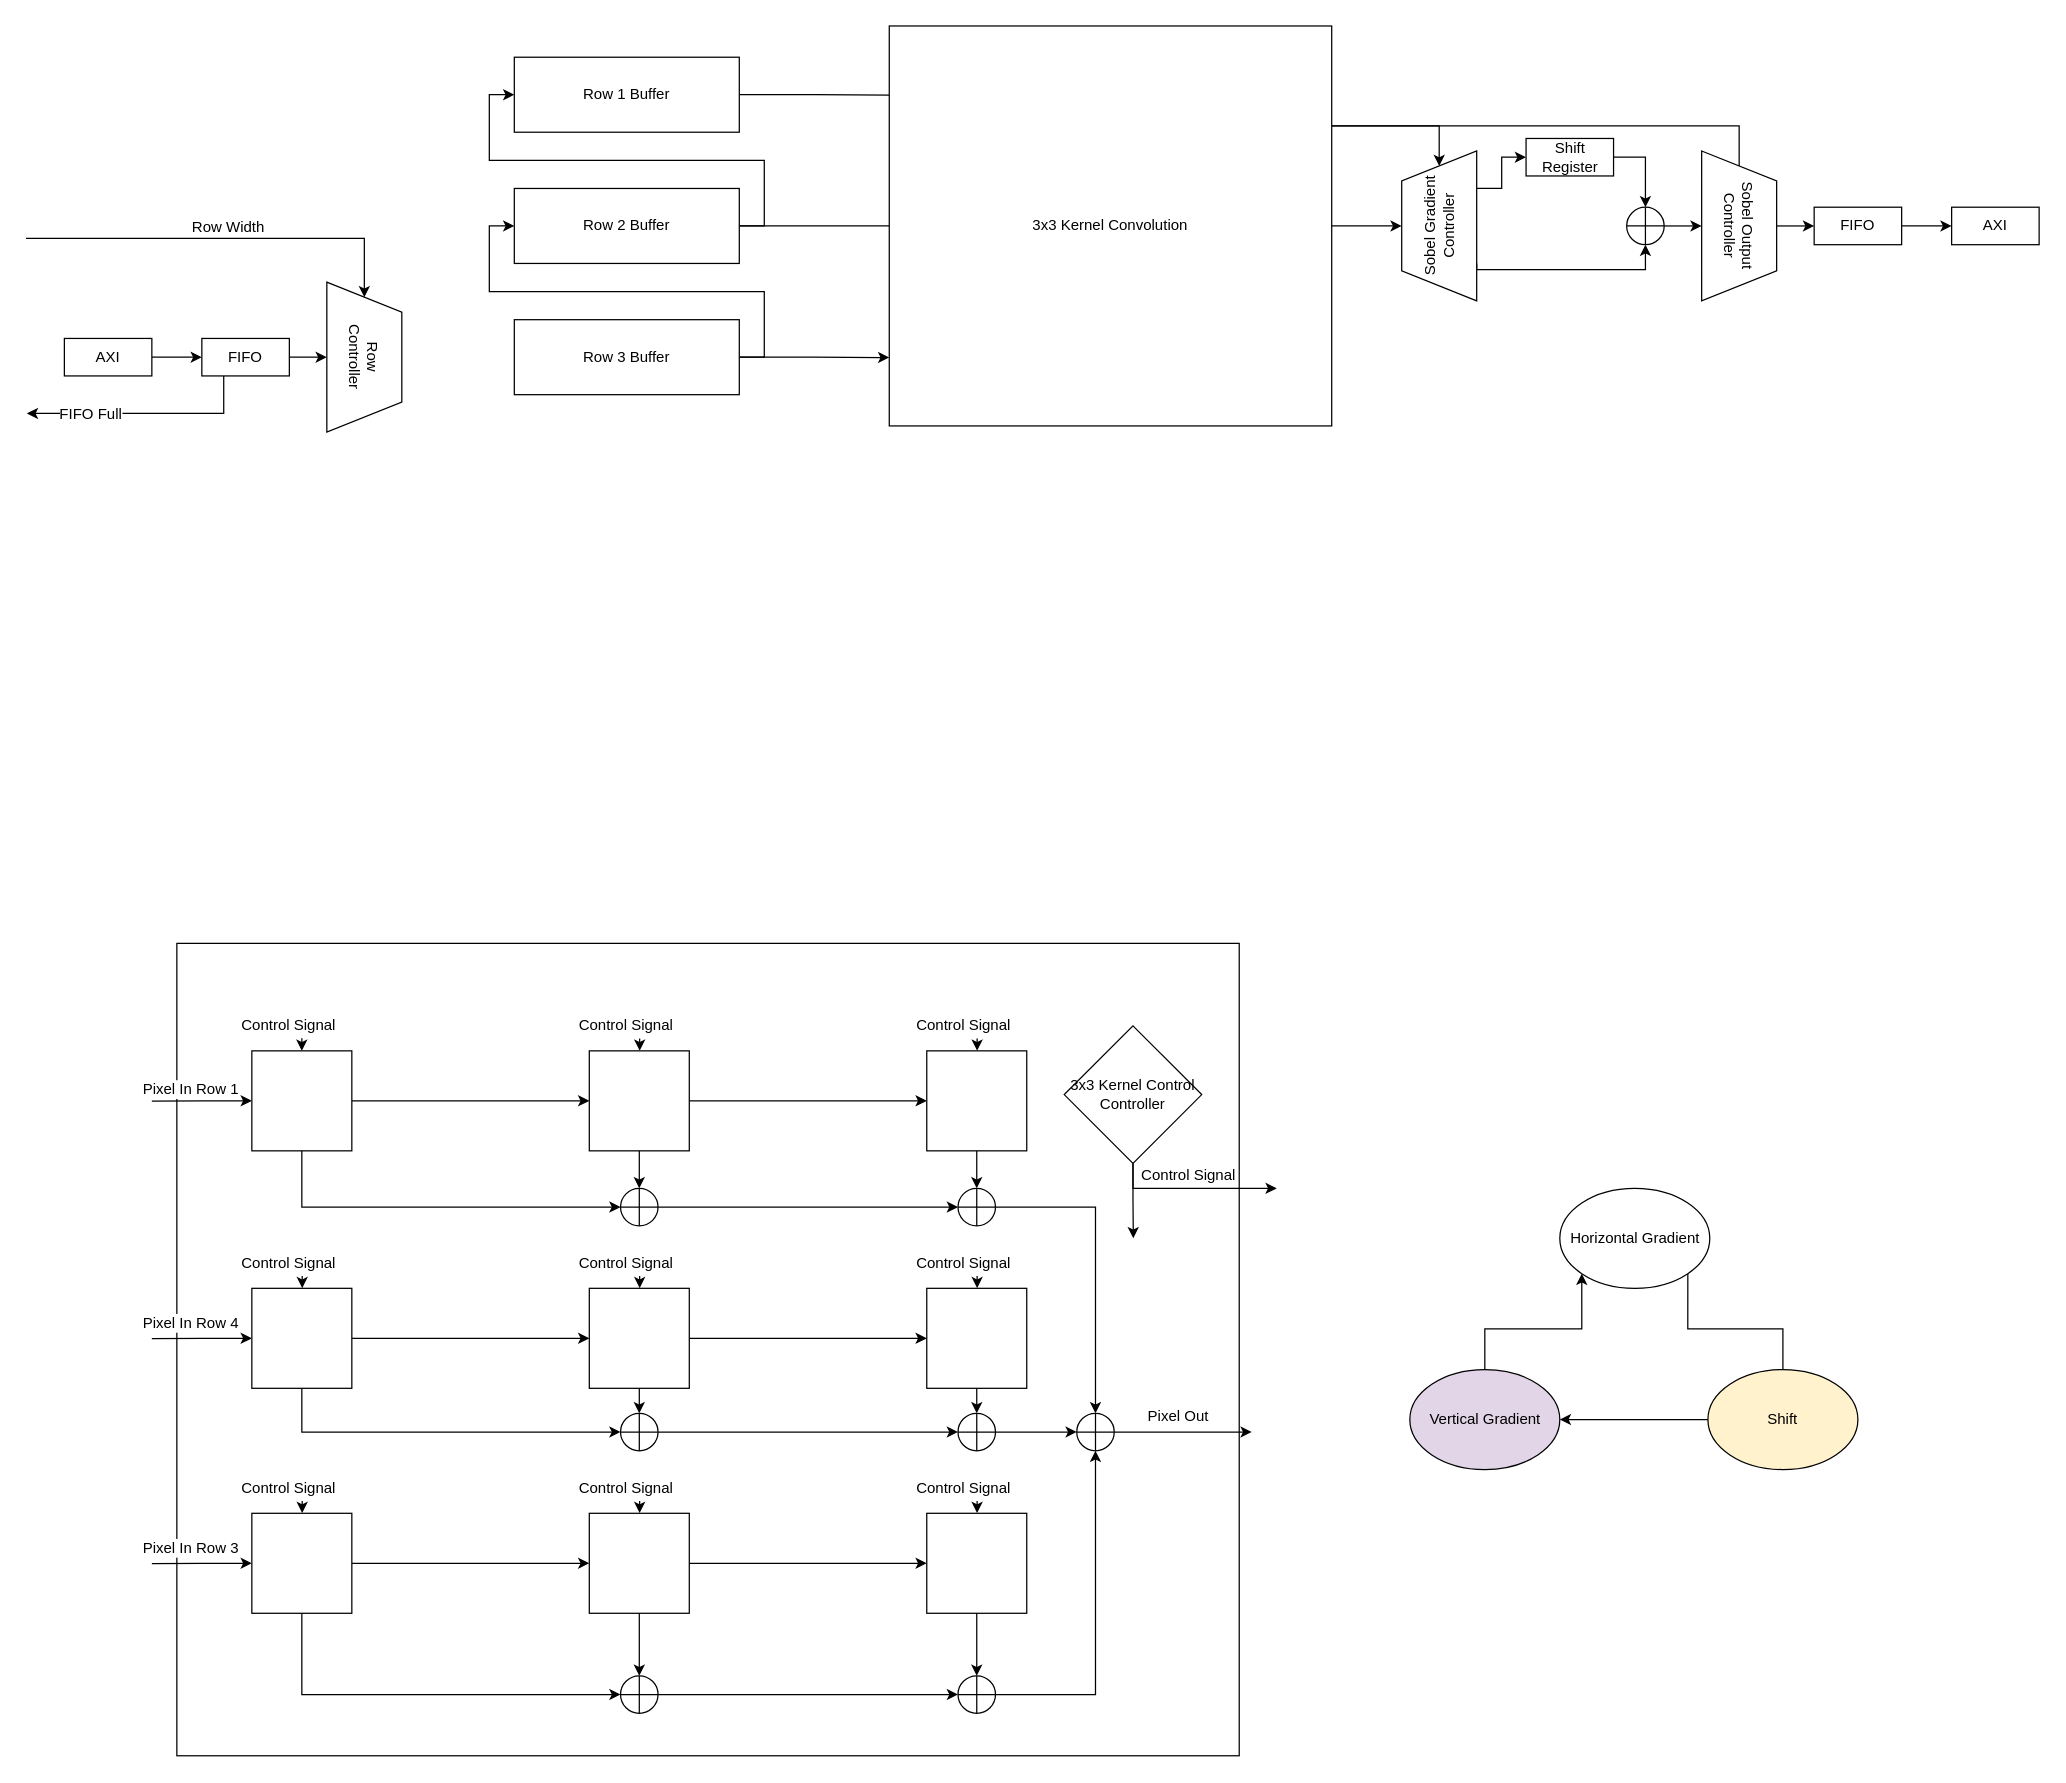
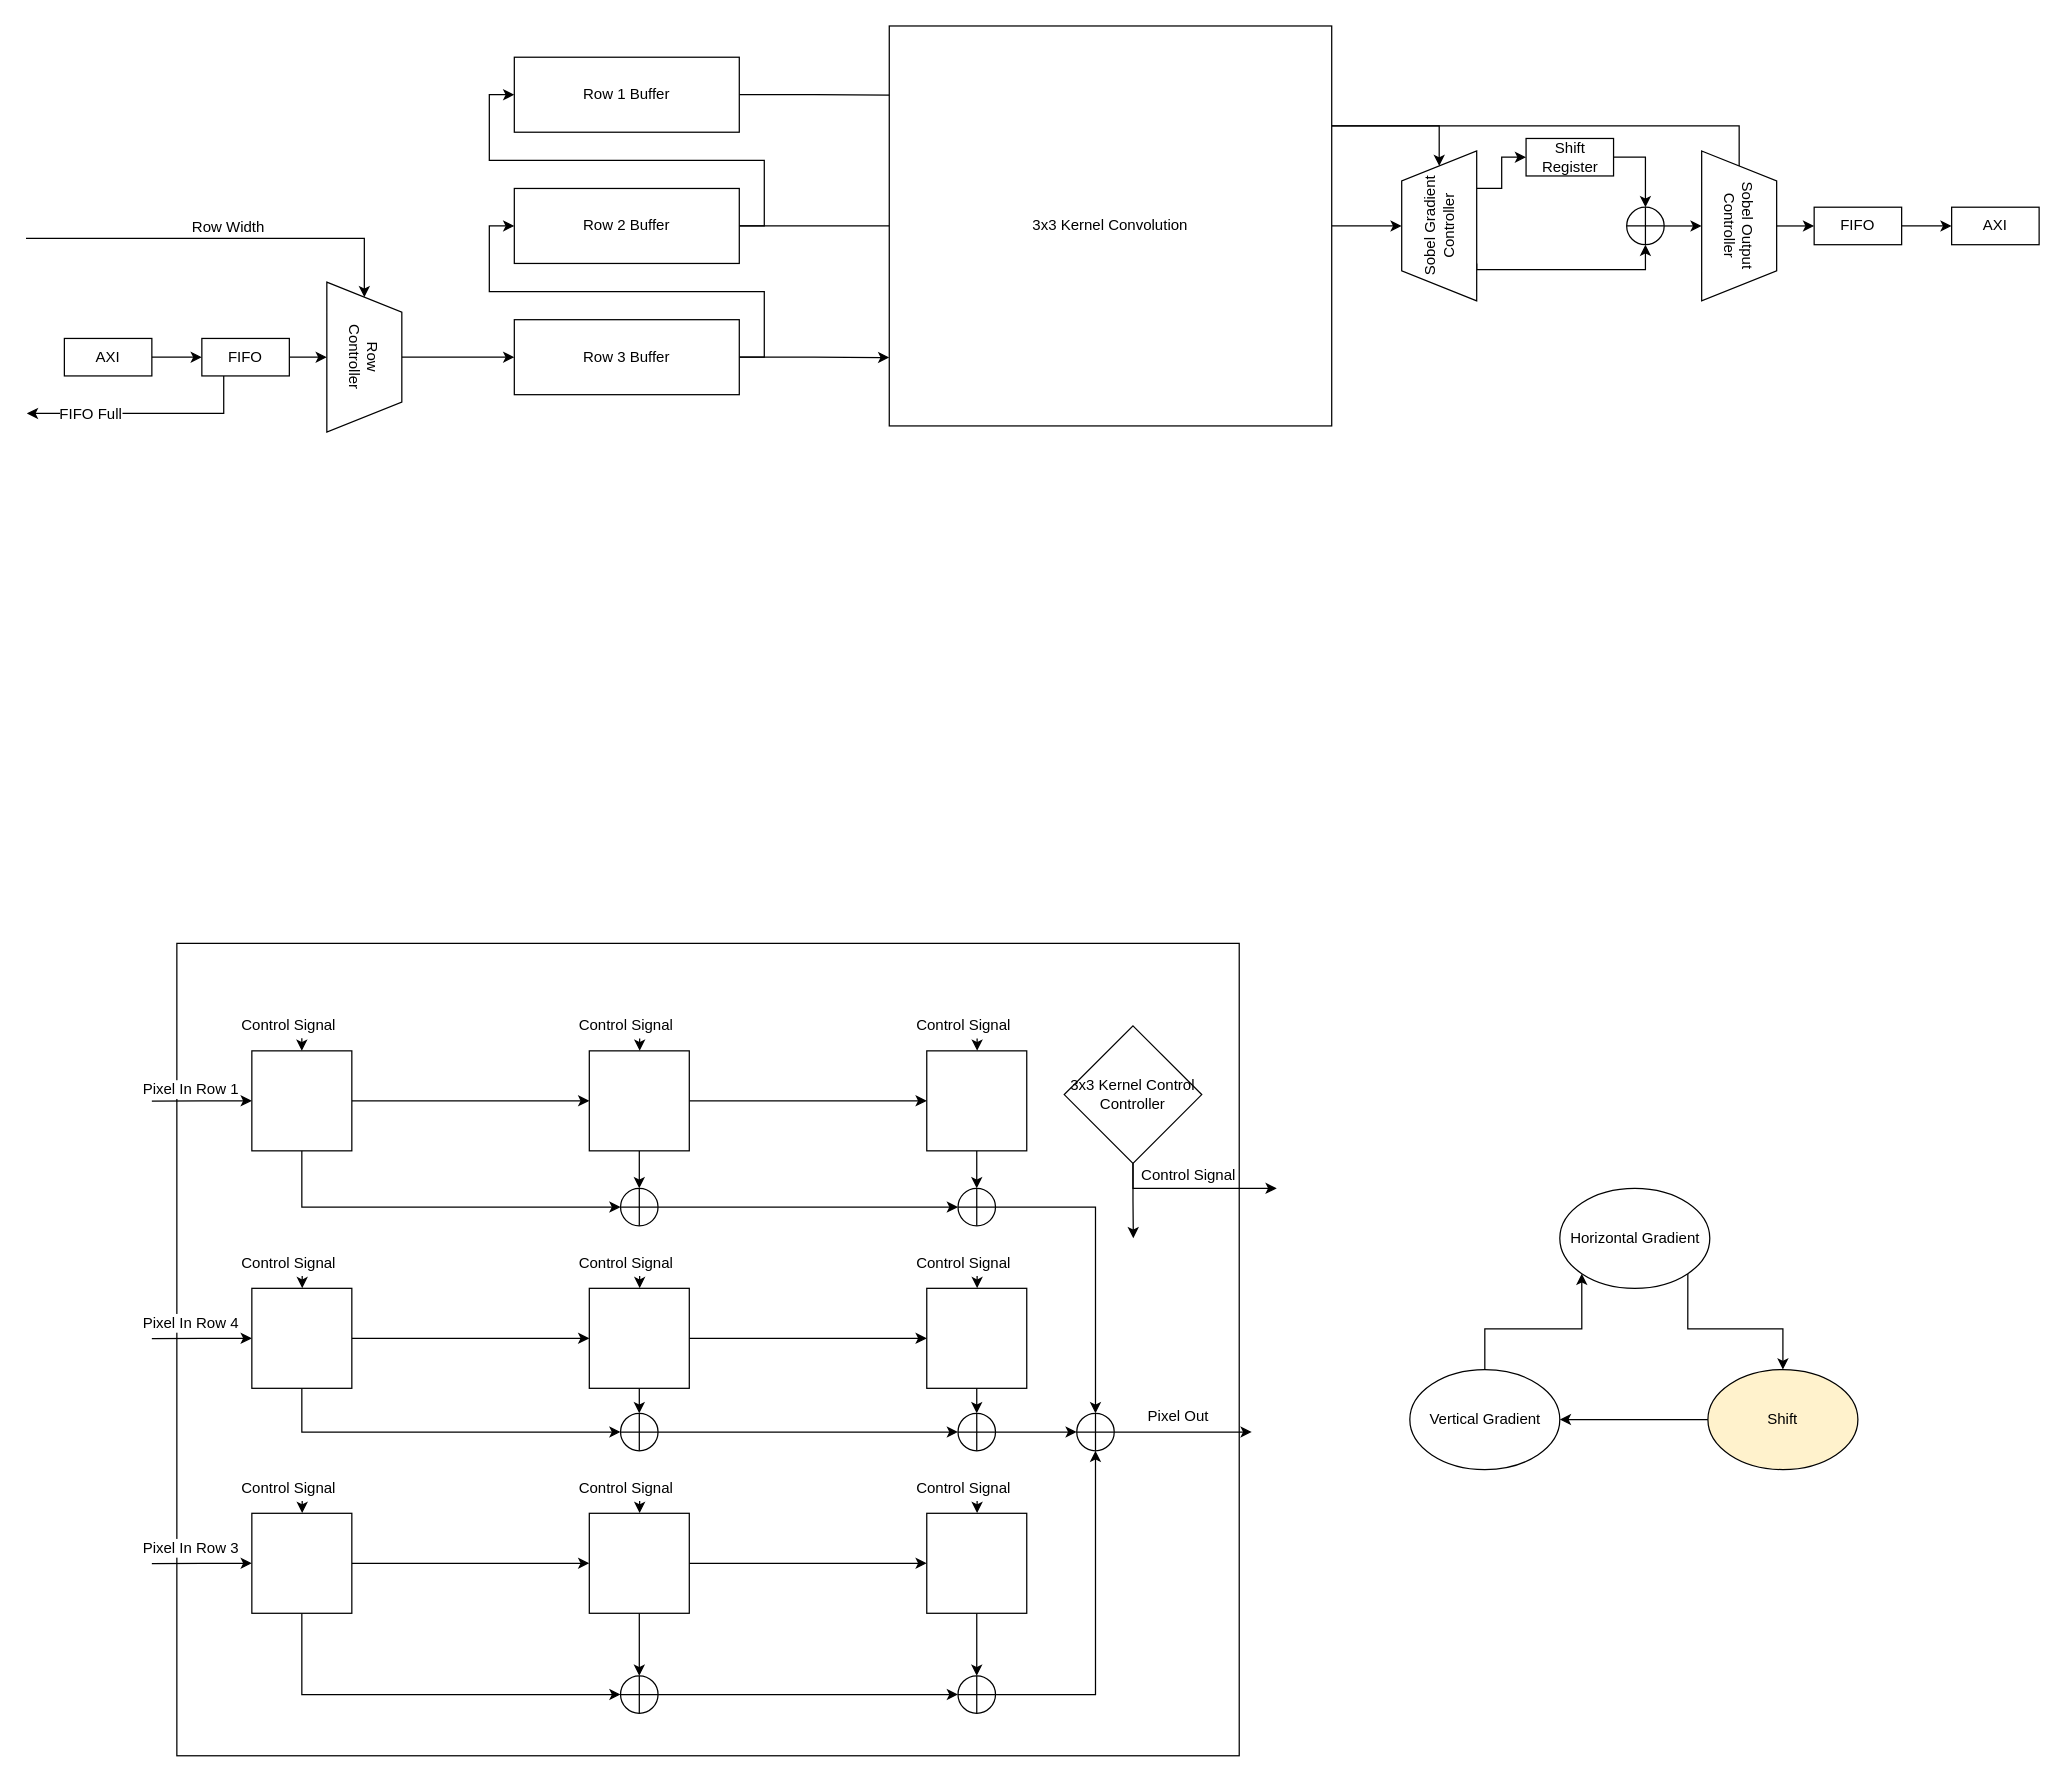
+ <mxCell id="9" style="edgeStyle=orthogonalEdgeStyle;rounded=0;orthogonalLoop=1;jettySize=auto;html=1;exitX=0.5;exitY=0;exitDx=0;exitDy=0;entryX=0;entryY=0.5;entryDx=0;entryDy=0;" edge="1" parent="1" source="12" target="15"><mxGeometry relative="1" as="geometry" /></mxCell>
- <mxCell id="105" style="edgeStyle=orthogonalEdgeStyle;rounded=0;orthogonalLoop=1;jettySize=auto;html=1;exitX=1;exitY=1;exitDx=0;exitDy=0;entryX=0.5;entryY=0;entryDx=0;entryDy=0;startArrow=none;startFill=0;endArrow=none;endFill=1;" edge="1" parent="1" source="106" target="109"><mxGeometry relative="1" as="geometry" /></mxCell>
+ <mxCell id="105" style="edgeStyle=orthogonalEdgeStyle;rounded=0;orthogonalLoop=1;jettySize=auto;html=1;exitX=1;exitY=1;exitDx=0;exitDy=0;entryX=0.5;entryY=0;entryDx=0;entryDy=0;startArrow=none;startFill=0;endArrow=classic;endFill=1;" edge="1" parent="1" source="106" target="109"><mxGeometry relative="1" as="geometry" /></mxCell>
- <mxCell id="107" value="Vertical Gradient" style="ellipse;whiteSpace=wrap;html=1;fillColor=#e1d5e7;" vertex="1" parent="1"><mxGeometry x="1127.5" y="1095" width="120" height="80" as="geometry" /></mxCell>
+ <mxCell id="107" value="Vertical Gradient" style="ellipse;whiteSpace=wrap;html=1;" vertex="1" parent="1"><mxGeometry x="1127.5" y="1095" width="120" height="80" as="geometry" /></mxCell>
